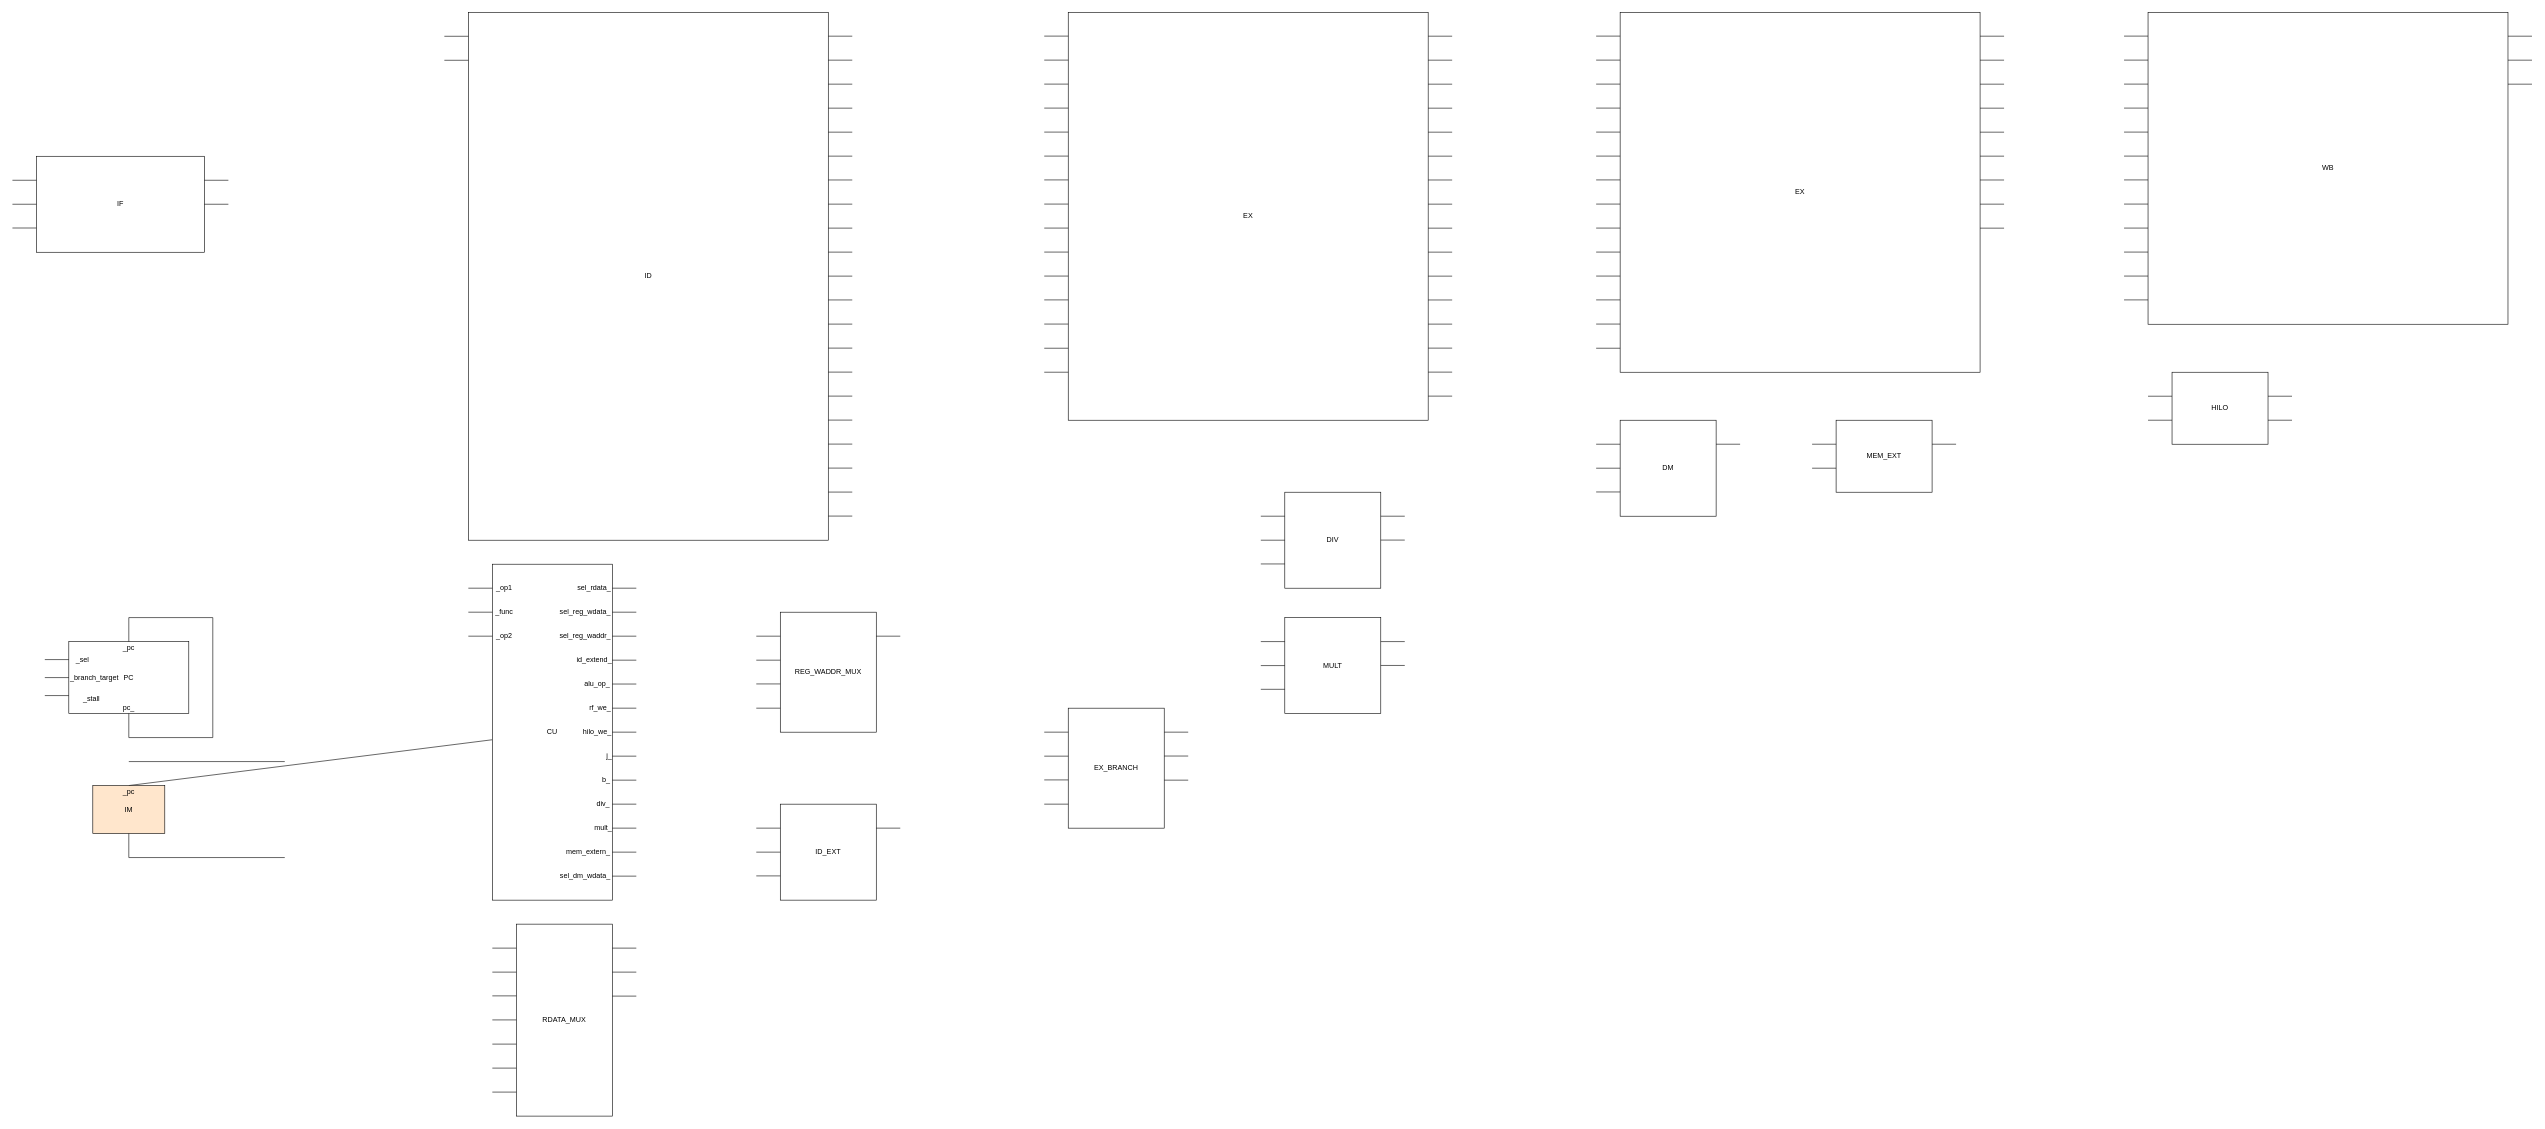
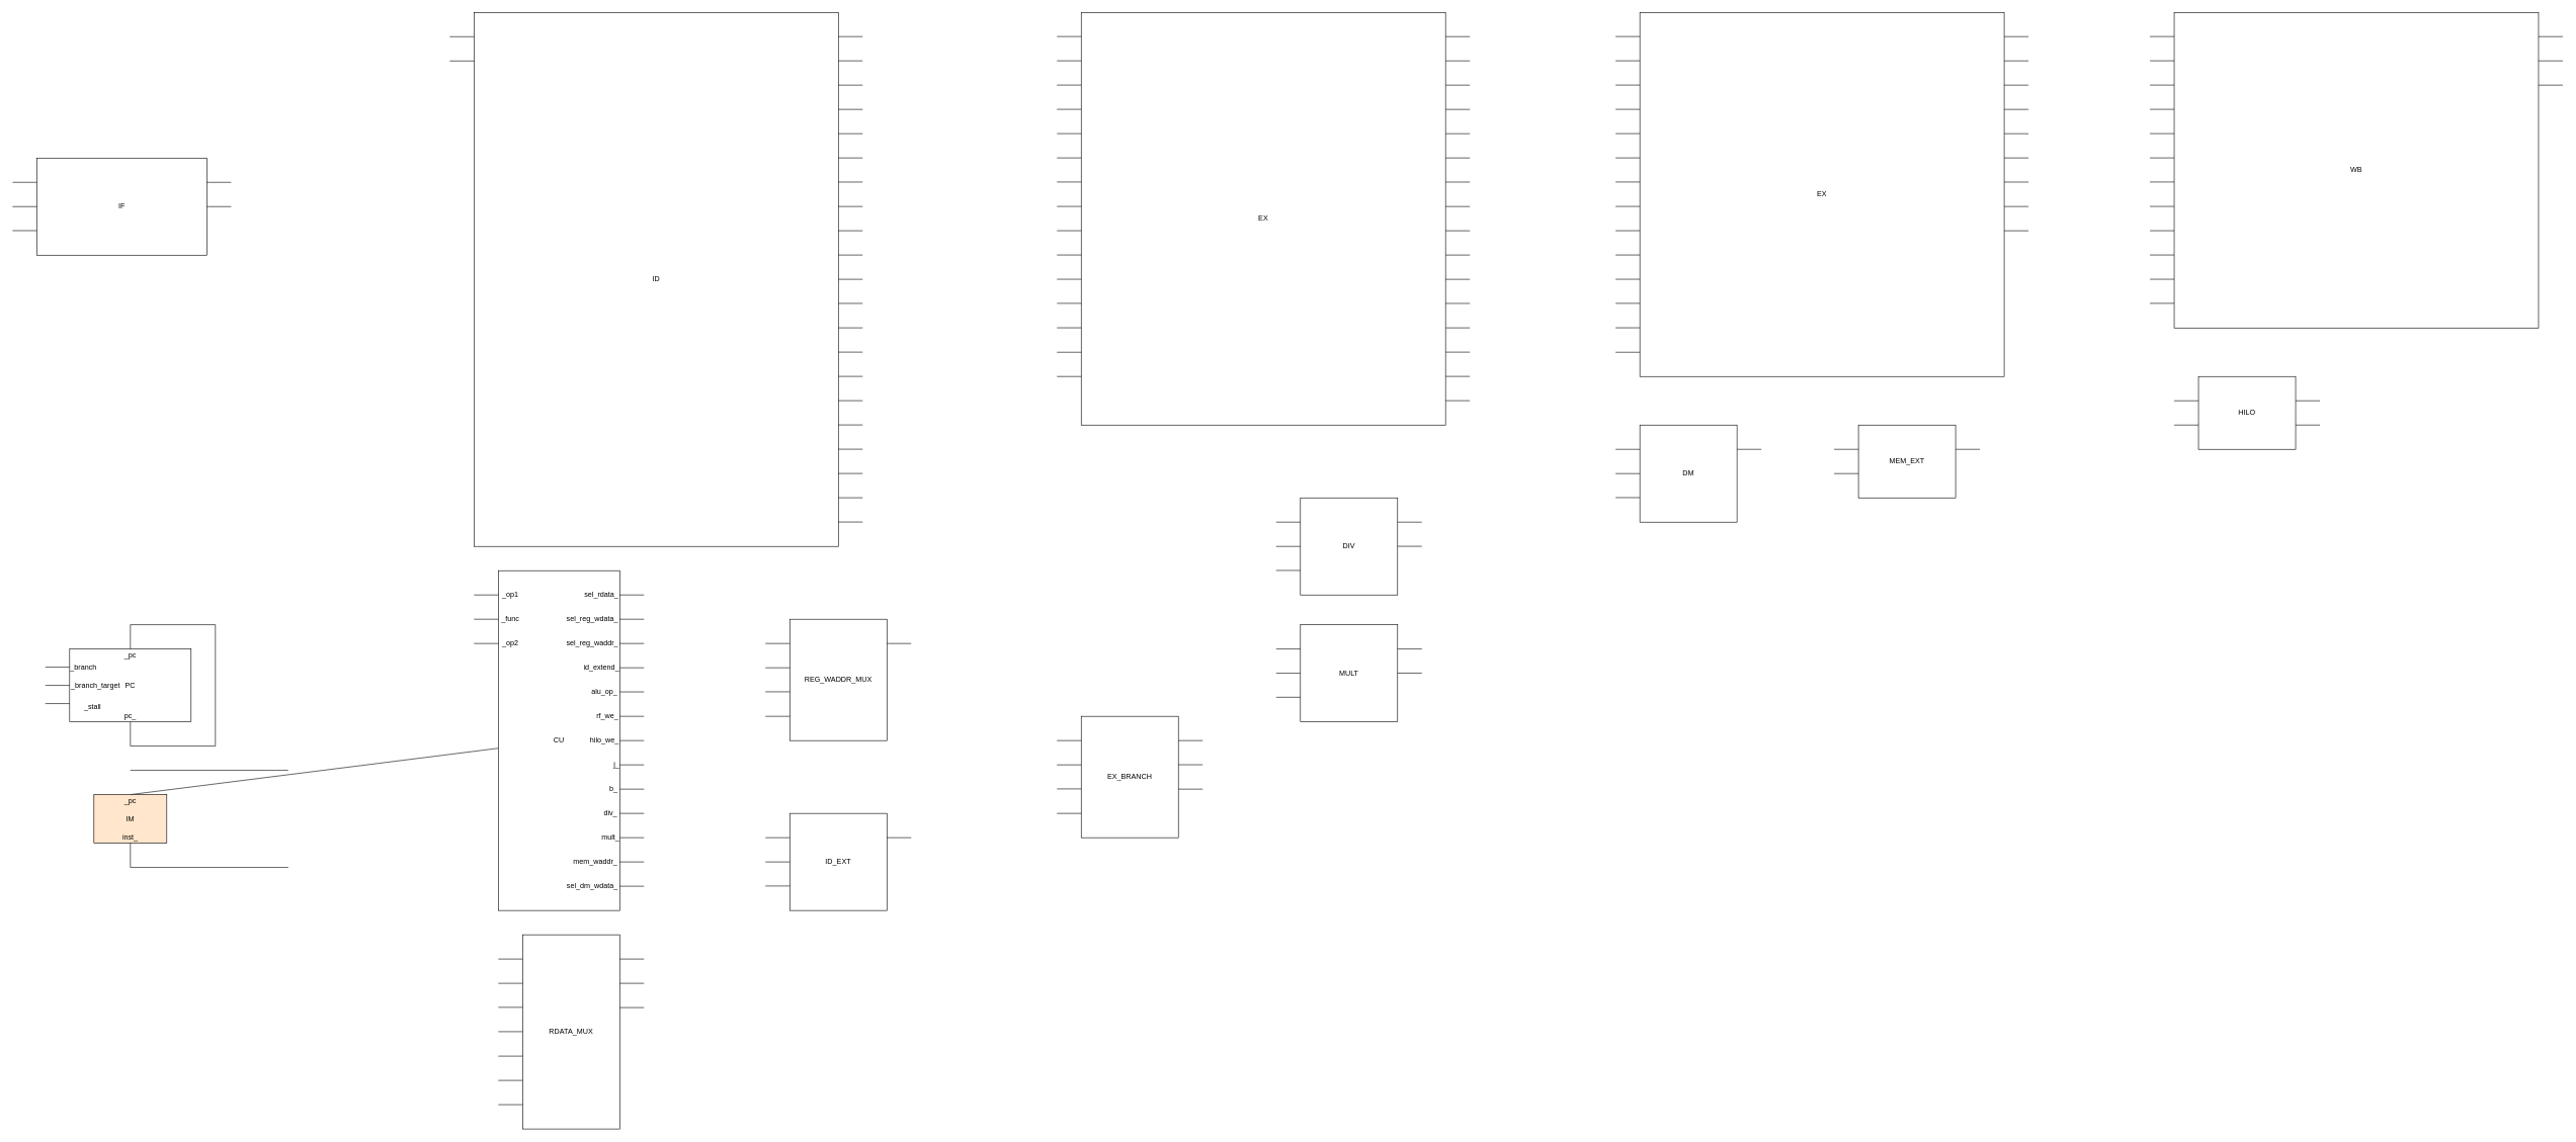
- <mxCell id="188" value="_sel" style="text;html=1;strokeColor=none;fillColor=none;align=center;verticalAlign=middle;whiteSpace=wrap;rounded=0;" vertex="1" parent="1"><mxGeometry x="114" y="1089" width="46" height="20" as="geometry" /></mxCell>
+ <mxCell id="188" value="_branch" style="text;html=1;strokeColor=none;fillColor=none;align=center;verticalAlign=middle;whiteSpace=wrap;rounded=0;" vertex="1" parent="1"><mxGeometry x="114" y="1089" width="46" height="20" as="geometry" /></mxCell>
+ <mxCell id="192" value="inst_" style="text;html=1;strokeColor=none;fillColor=none;align=center;verticalAlign=middle;whiteSpace=wrap;rounded=0;" vertex="1" parent="1"><mxGeometry x="194" y="1369" width="40" height="20" as="geometry" /></mxCell>
- <mxCell id="207" value="mem_extern_" style="text;html=1;strokeColor=none;fillColor=none;align=center;verticalAlign=middle;whiteSpace=wrap;rounded=0;" vertex="1" parent="1"><mxGeometry x="940" y="1410" width="80" height="20" as="geometry" /></mxCell>
+ <mxCell id="207" value="mem_waddr_" style="text;html=1;strokeColor=none;fillColor=none;align=center;verticalAlign=middle;whiteSpace=wrap;rounded=0;" vertex="1" parent="1"><mxGeometry x="940" y="1410" width="80" height="20" as="geometry" /></mxCell>
